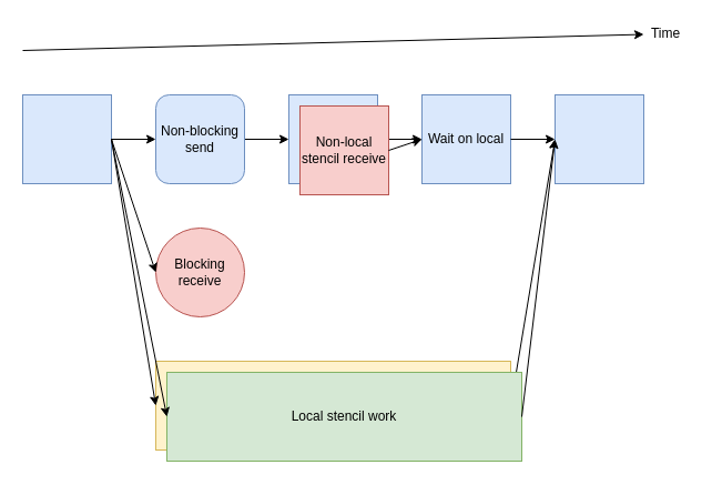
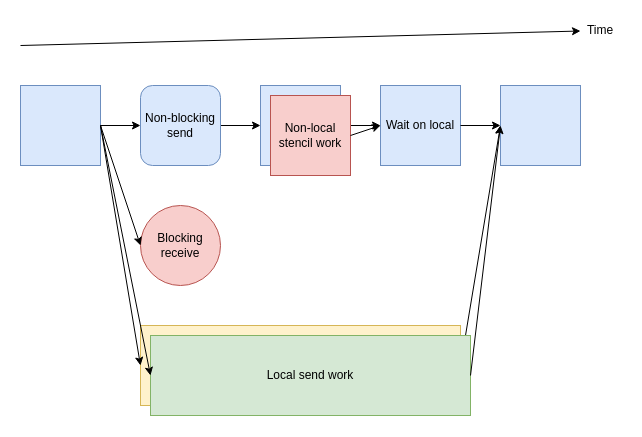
- <mxCell id="20" value="Non-local stencil receive" style="whiteSpace=wrap;html=1;aspect=fixed;fillColor=#f8cecc;strokeColor=#b85450;" vertex="1" parent="1"><mxGeometry x="270" y="95" width="80" height="80" as="geometry" /></mxCell>
+ <mxCell id="20" value="Non-local stencil work" style="whiteSpace=wrap;html=1;aspect=fixed;fillColor=#f8cecc;strokeColor=#b85450;" vertex="1" parent="1"><mxGeometry x="270" y="95" width="80" height="80" as="geometry" /></mxCell>
- <mxCell id="15" value="Local stencil work" style="rounded=0;whiteSpace=wrap;html=1;fillColor=#d5e8d4;strokeColor=#82b366;" vertex="1" parent="1"><mxGeometry x="150" y="335" width="320" height="80" as="geometry" /></mxCell>
+ <mxCell id="15" value="Local send work" style="rounded=0;whiteSpace=wrap;html=1;fillColor=#d5e8d4;strokeColor=#82b366;" vertex="1" parent="1"><mxGeometry x="150" y="335" width="320" height="80" as="geometry" /></mxCell>
